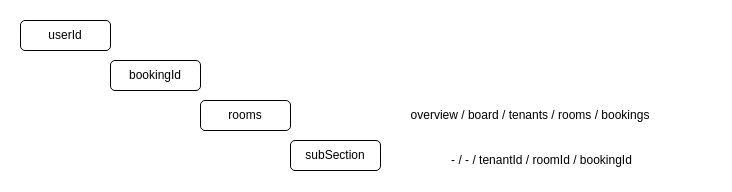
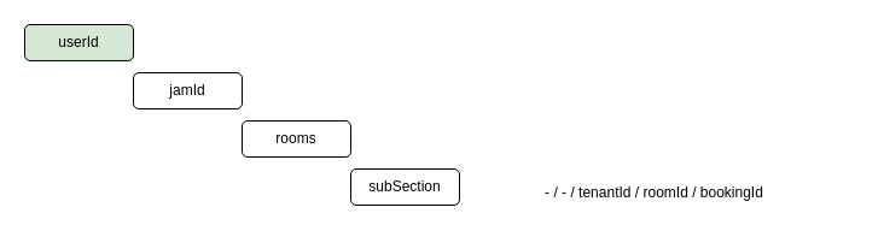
- <mxCell id="2" value="userId" style="rounded=1;whiteSpace=wrap;html=1;" vertex="1" parent="1"><mxGeometry x="20" y="20" width="90" height="30" as="geometry" /></mxCell>
+ <mxCell id="2" value="userId" style="rounded=1;whiteSpace=wrap;html=1;fillColor=#d5e8d4;" vertex="1" parent="1"><mxGeometry x="20" y="20" width="90" height="30" as="geometry" /></mxCell>
- <mxCell id="3" value="bookingId" style="rounded=1;whiteSpace=wrap;html=1;" vertex="1" parent="1"><mxGeometry x="110" y="60" width="90" height="30" as="geometry" /></mxCell>
+ <mxCell id="3" value="jamId" style="rounded=1;whiteSpace=wrap;html=1;" vertex="1" parent="1"><mxGeometry x="110" y="60" width="90" height="30" as="geometry" /></mxCell>
- <mxCell id="6" value="overview / board / tenants / rooms / bookings" style="text;html=1;strokeColor=none;fillColor=none;align=center;verticalAlign=middle;whiteSpace=wrap;rounded=0;" vertex="1" parent="1"><mxGeometry x="350" y="105" width="360" height="20" as="geometry" /></mxCell>
